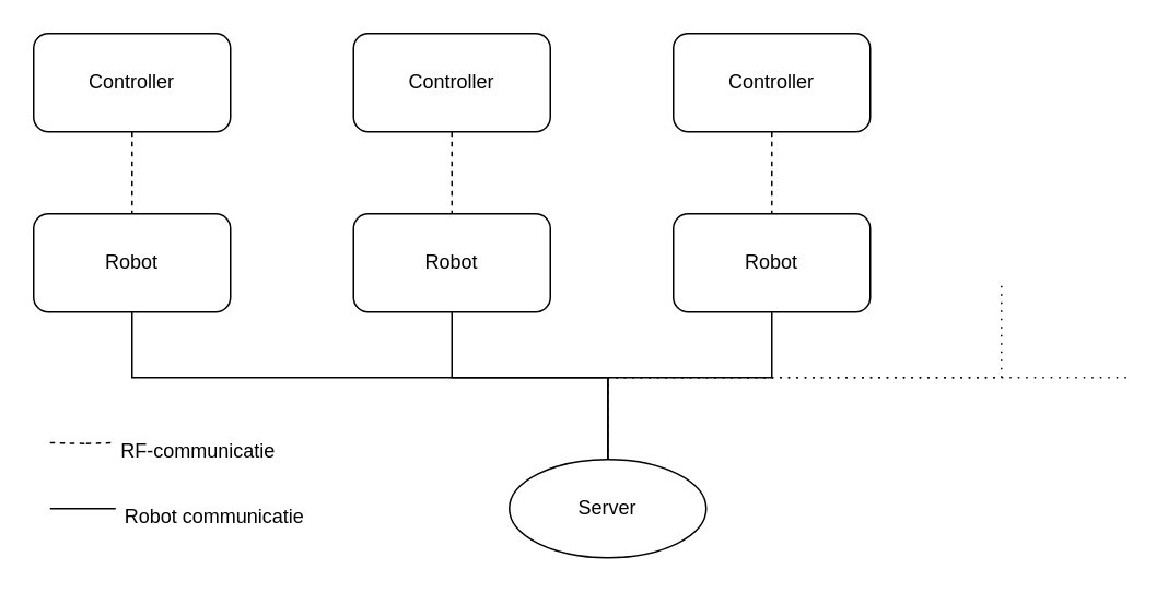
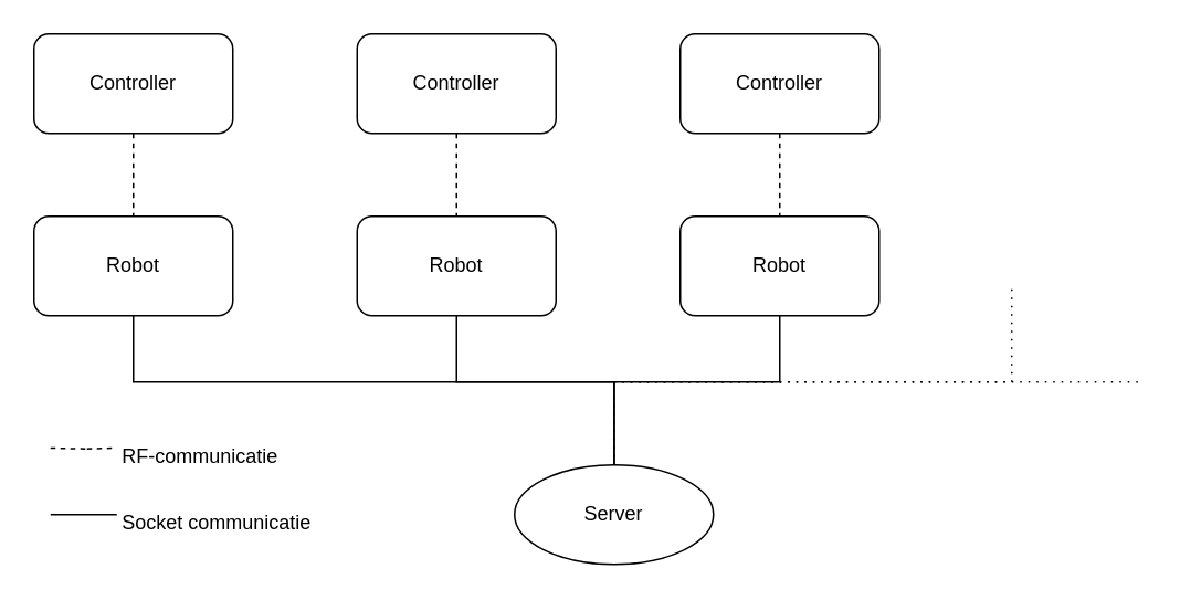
- <mxCell id="20" value="Robot communicatie" style="text;html=1;align=center;verticalAlign=middle;resizable=0;points=[];autosize=1;strokeColor=none;fillColor=none;" vertex="1" parent="1"><mxGeometry x="60" y="300" width="140" height="30" as="geometry" /></mxCell>
+ <mxCell id="20" value="Socket communicatie" style="text;html=1;align=center;verticalAlign=middle;resizable=0;points=[];autosize=1;strokeColor=none;fillColor=none;" vertex="1" parent="1"><mxGeometry x="60" y="300" width="140" height="30" as="geometry" /></mxCell>
